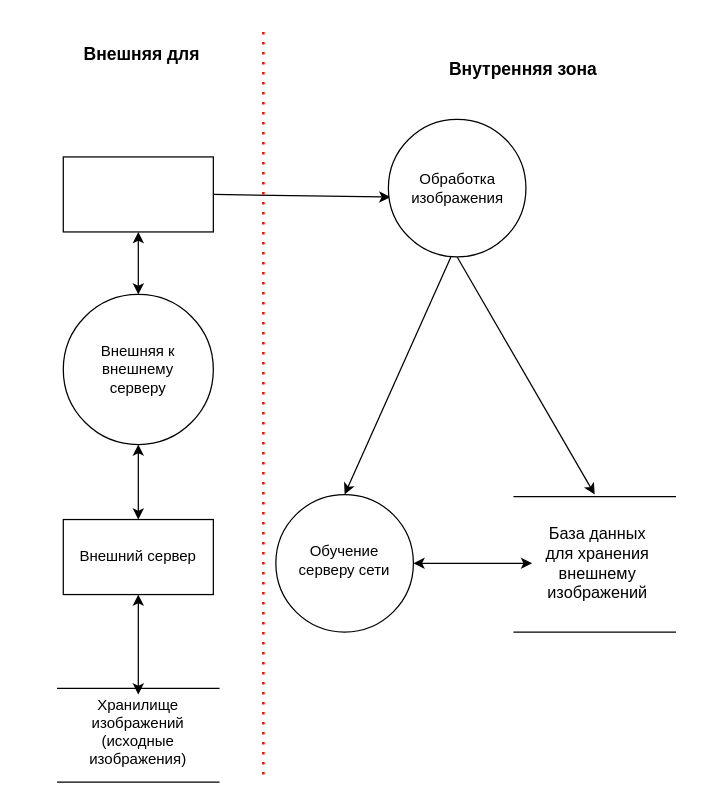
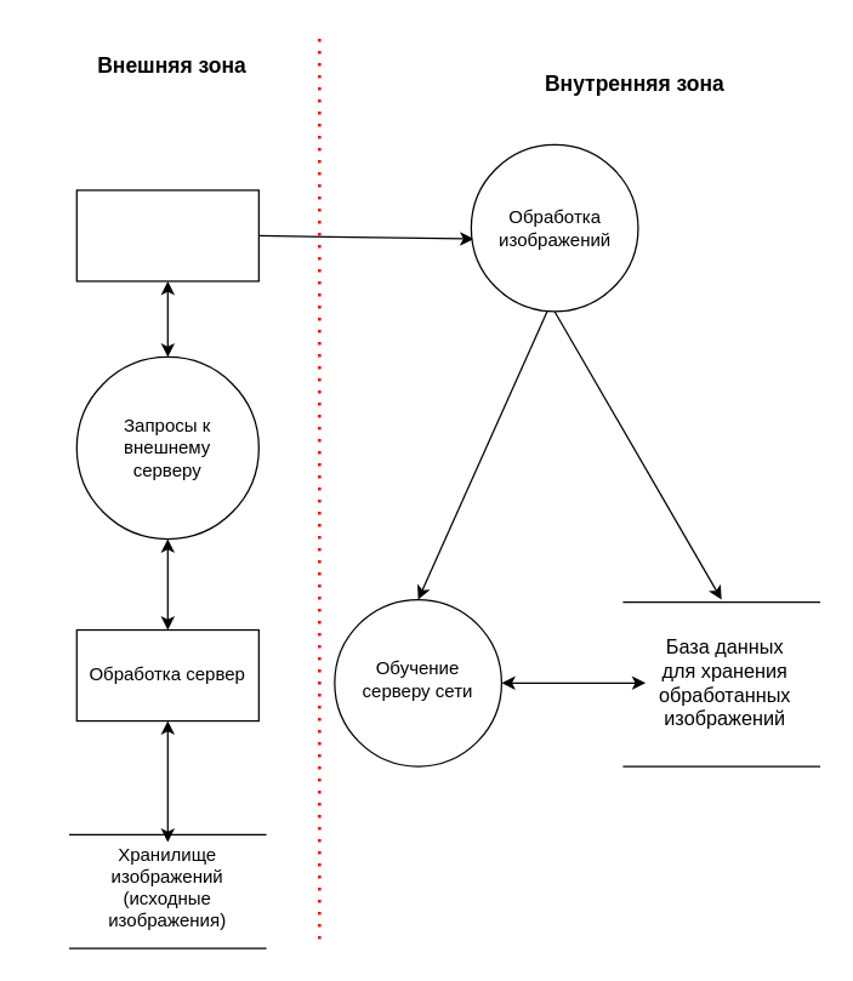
- <mxCell id="2" value="&lt;b&gt;&lt;font style=&quot;font-size: 14px;&quot;&gt;Внешняя для&amp;nbsp;&lt;/font&gt;&lt;/b&gt;" style="text;html=1;strokeColor=none;fillColor=none;align=center;verticalAlign=middle;whiteSpace=wrap;rounded=0;" vertex="1" parent="1"><mxGeometry x="20" y="20" width="190" height="45" as="geometry" /></mxCell>
+ <mxCell id="2" value="&lt;b&gt;&lt;font style=&quot;font-size: 14px;&quot;&gt;Внешняя зона&amp;nbsp;&lt;/font&gt;&lt;/b&gt;" style="text;html=1;strokeColor=none;fillColor=none;align=center;verticalAlign=middle;whiteSpace=wrap;rounded=0;" vertex="1" parent="1"><mxGeometry x="20" y="20" width="190" height="45" as="geometry" /></mxCell>
- <mxCell id="15" value="Обработка изображения" style="text;html=1;strokeColor=none;fillColor=none;align=center;verticalAlign=middle;whiteSpace=wrap;rounded=0;" vertex="1" parent="13"><mxGeometry x="22.5" y="37.5" width="65" height="35" as="geometry" /></mxCell>
+ <mxCell id="15" value="Обработка изображений" style="text;html=1;strokeColor=none;fillColor=none;align=center;verticalAlign=middle;whiteSpace=wrap;rounded=0;" vertex="1" parent="13"><mxGeometry x="22.5" y="37.5" width="65" height="35" as="geometry" /></mxCell>
- <mxCell id="18" value="Внешняя к внешнему серверу" style="text;html=1;strokeColor=none;fillColor=none;align=center;verticalAlign=middle;whiteSpace=wrap;rounded=0;" vertex="1" parent="16"><mxGeometry x="20" y="35" width="80" height="50" as="geometry" /></mxCell>
+ <mxCell id="18" value="Запросы к внешнему серверу" style="text;html=1;strokeColor=none;fillColor=none;align=center;verticalAlign=middle;whiteSpace=wrap;rounded=0;" vertex="1" parent="16"><mxGeometry x="20" y="35" width="80" height="50" as="geometry" /></mxCell>
- <mxCell id="11" value="Внешний сервер" style="text;html=1;strokeColor=none;fillColor=none;align=center;verticalAlign=middle;whiteSpace=wrap;rounded=0;" vertex="1" parent="1"><mxGeometry x="50" y="415" width="120" height="60" as="geometry" /></mxCell>
+ <mxCell id="11" value="Обработка сервер" style="text;html=1;strokeColor=none;fillColor=none;align=center;verticalAlign=middle;whiteSpace=wrap;rounded=0;" vertex="1" parent="1"><mxGeometry x="50" y="415" width="120" height="60" as="geometry" /></mxCell>
- <mxCell id="27" value="&lt;font style=&quot;font-size: 13px;&quot;&gt;База данных для хранения внешнему изображений&lt;/font&gt;" style="text;html=1;strokeColor=none;fillColor=none;align=center;verticalAlign=middle;whiteSpace=wrap;rounded=0;" vertex="1" parent="24"><mxGeometry x="15" y="30" width="105" height="90" as="geometry" /></mxCell>
+ <mxCell id="27" value="&lt;font style=&quot;font-size: 13px;&quot;&gt;База данных для хранения обработанных изображений&lt;/font&gt;" style="text;html=1;strokeColor=none;fillColor=none;align=center;verticalAlign=middle;whiteSpace=wrap;rounded=0;" vertex="1" parent="24"><mxGeometry x="15" y="30" width="105" height="90" as="geometry" /></mxCell>
